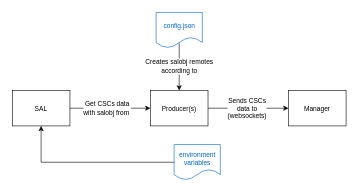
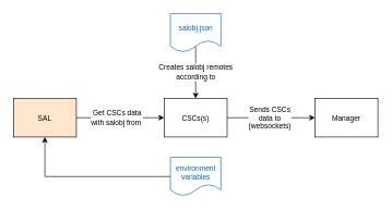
- <mxCell id="10" value="&lt;font color=&quot;#0066cc&quot;&gt;config.json&lt;br&gt;&lt;br&gt;&lt;/font&gt;" style="html=1;whiteSpace=wrap;shape=document;fontSize=11;fontColor=#000000;spacing=3;strokeOpacity=100;strokeColor=#0066CC;fillColor=#FFFFFF;" parent="1" vertex="1" zOrder="18"><mxGeometry x="259.5" y="20" width="77" height="59" as="geometry" /></mxCell>
+ <mxCell id="10" value="&lt;font color=&quot;#0066cc&quot;&gt;salobj.json&lt;br&gt;&lt;br&gt;&lt;/font&gt;" style="html=1;whiteSpace=wrap;shape=document;fontSize=11;fontColor=#000000;spacing=3;strokeOpacity=100;strokeColor=#0066CC;fillColor=#FFFFFF;" parent="1" vertex="1" zOrder="18"><mxGeometry x="259.5" y="20" width="77" height="59" as="geometry" /></mxCell>
- <mxCell id="4" value="SAL" style="html=1;whiteSpace=wrap;;fontSize=11;fontColor=#000000;spacing=3;strokeOpacity=100;fillColor=#FFFFFF;" parent="1" vertex="1" zOrder="1"><mxGeometry x="20" y="150" width="96" height="59" as="geometry" /></mxCell>
+ <mxCell id="4" value="SAL" style="html=1;whiteSpace=wrap;fontSize=11;fontColor=#000000;spacing=3;strokeOpacity=100;fillColor=#ffe6cc;" parent="1" vertex="1" zOrder="1"><mxGeometry x="20" y="150" width="96" height="59" as="geometry" /></mxCell>
- <mxCell id="9" value="Producer(s)" style="html=1;whiteSpace=wrap;;fontSize=11;fontColor=#000000;spacing=3;strokeOpacity=100;fillColor=#FFFFFF;" parent="1" vertex="1" zOrder="1"><mxGeometry x="250" y="150" width="96" height="59" as="geometry" /></mxCell>
+ <mxCell id="9" value="CSCs(s)" style="html=1;whiteSpace=wrap;;fontSize=11;fontColor=#000000;spacing=3;strokeOpacity=100;fillColor=#FFFFFF;" parent="1" vertex="1" zOrder="1"><mxGeometry x="250" y="150" width="96" height="59" as="geometry" /></mxCell>
- <mxCell id="12" value="&lt;font color=&quot;#0066cc&quot;&gt;environment variables&lt;br&gt;&lt;br&gt;&lt;/font&gt;" style="html=1;whiteSpace=wrap;shape=document;fontSize=11;fontColor=#000000;spacing=3;strokeOpacity=100;strokeColor=#0066CC;fillColor=#FFFFFF;" parent="1" vertex="1" zOrder="18"><mxGeometry x="289.5" y="240" width="77" height="59" as="geometry" /></mxCell>
+ <mxCell id="12" value="&lt;font color=&quot;#0066cc&quot;&gt;environment variables&lt;br&gt;&lt;br&gt;&lt;/font&gt;" style="html=1;whiteSpace=wrap;shape=document;fontSize=11;fontColor=#000000;spacing=3;strokeOpacity=100;strokeColor=#0066CC;fillColor=#FFFFFF;" parent="1" vertex="1" zOrder="18"><mxGeometry x="259.5" y="240" width="77" height="59" as="geometry" /></mxCell>
